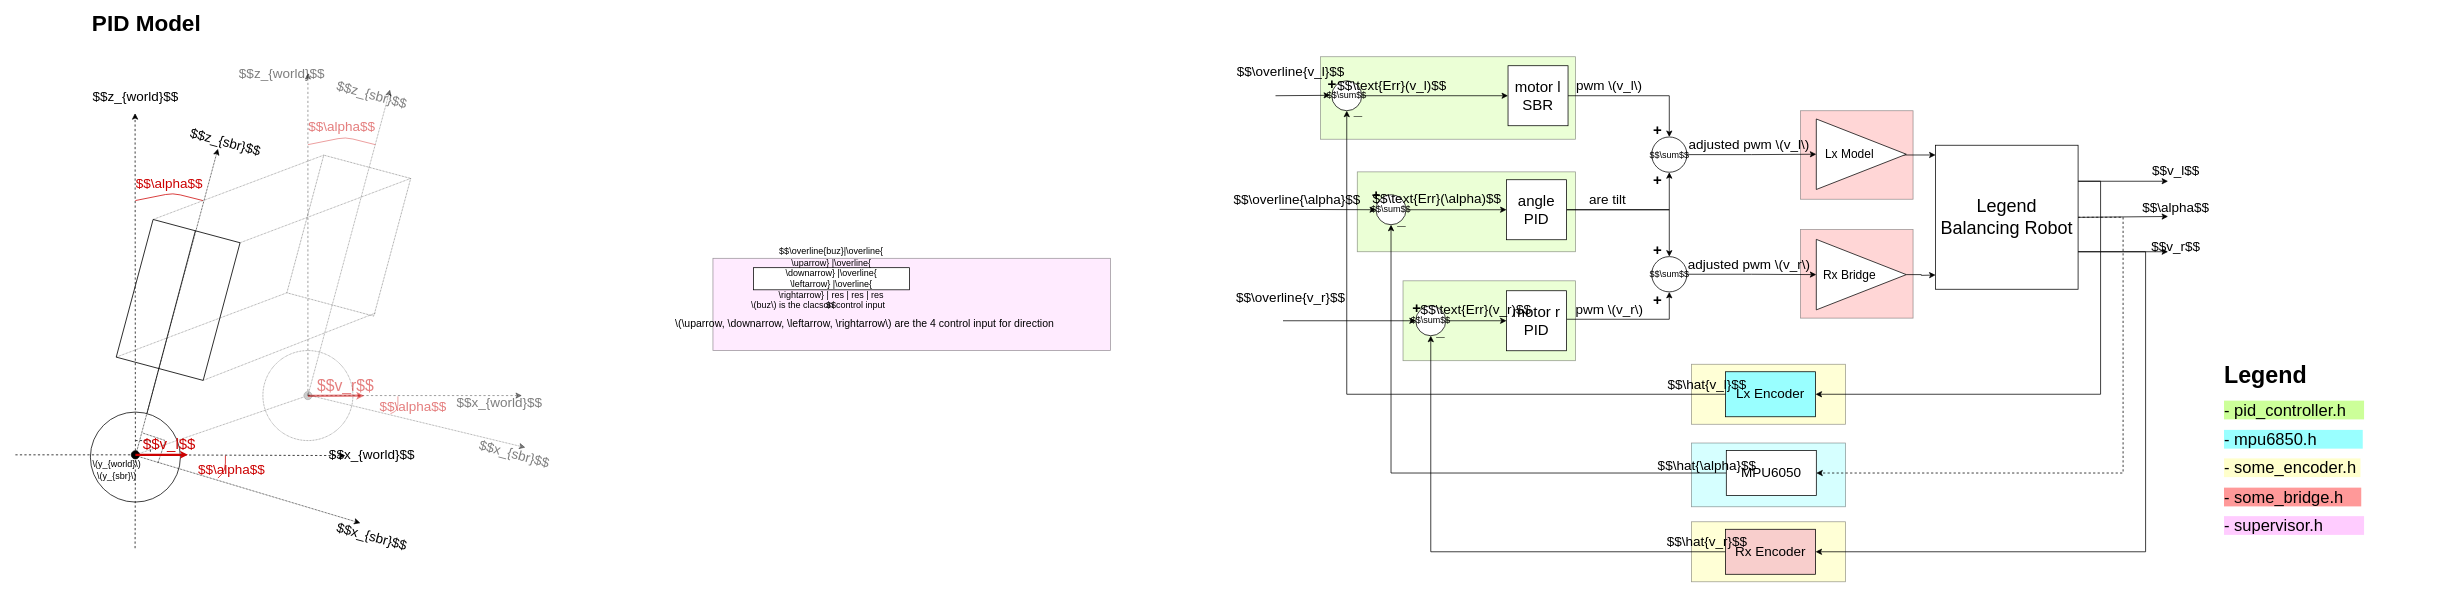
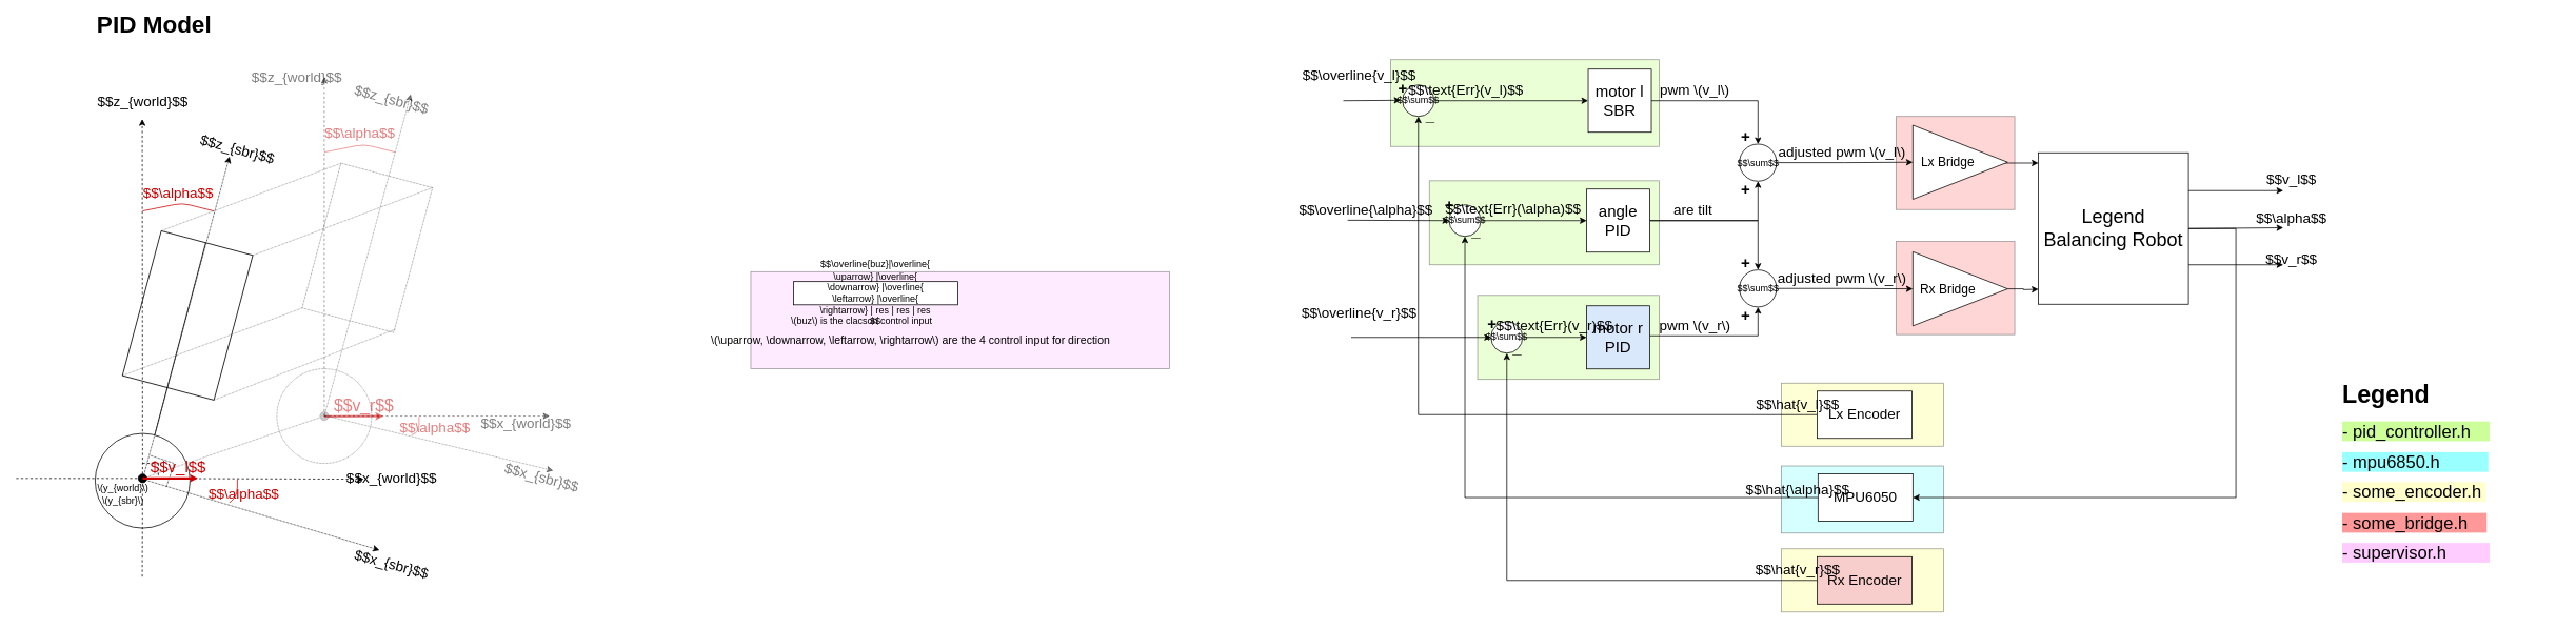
- <mxCell id="44" value="&lt;font style=&quot;font-size: 16px&quot;&gt;Lx Model&amp;nbsp; &amp;nbsp; &amp;nbsp; &amp;nbsp;&lt;/font&gt;" style="triangle;whiteSpace=wrap;html=1;" parent="1" vertex="1"><mxGeometry x="2421" y="158" width="120" height="94" as="geometry" /></mxCell>
+ <mxCell id="44" value="&lt;font style=&quot;font-size: 16px&quot;&gt;Lx Bridge&amp;nbsp; &amp;nbsp; &amp;nbsp; &amp;nbsp;&lt;/font&gt;" style="triangle;whiteSpace=wrap;html=1;" parent="1" vertex="1"><mxGeometry x="2421" y="158" width="120" height="94" as="geometry" /></mxCell>
- <mxCell id="19" value="&lt;font style=&quot;font-size: 20px&quot;&gt;motor r&lt;br&gt;PID&lt;br&gt;&lt;/font&gt;" style="whiteSpace=wrap;html=1;aspect=fixed;" parent="1" vertex="1"><mxGeometry x="2008" y="387" width="80" height="80" as="geometry" /></mxCell>
+ <mxCell id="19" value="&lt;font style=&quot;font-size: 20px&quot;&gt;motor r&lt;br&gt;PID&lt;br&gt;&lt;/font&gt;" style="whiteSpace=wrap;html=1;aspect=fixed;fillColor=#dae8fc;" parent="1" vertex="1"><mxGeometry x="2008" y="387" width="80" height="80" as="geometry" /></mxCell>
- <mxCell id="61" value="&lt;font style=&quot;font-size: 18px&quot;&gt;Lx Encoder&lt;/font&gt;" style="rounded=0;whiteSpace=wrap;html=1;fillColor=#99ffff;" parent="1" vertex="1"><mxGeometry x="2300" y="495" width="120" height="60" as="geometry" /></mxCell>
+ <mxCell id="61" value="&lt;font style=&quot;font-size: 18px&quot;&gt;Lx Encoder&lt;/font&gt;" style="rounded=0;whiteSpace=wrap;html=1;" parent="1" vertex="1"><mxGeometry x="2300" y="495" width="120" height="60" as="geometry" /></mxCell>
- <mxCell id="49" style="edgeStyle=orthogonalEdgeStyle;rounded=0;orthogonalLoop=1;jettySize=auto;html=1;exitX=1;exitY=0.25;exitDx=0;exitDy=0;" parent="1" source="52" target="61" edge="1"><mxGeometry relative="1" as="geometry"><mxPoint x="2430" y="605" as="targetPoint" /><Array as="points"><mxPoint x="2800" y="241" /><mxPoint x="2800" y="525" /></Array></mxGeometry></mxCell>
- <mxCell id="50" style="edgeStyle=orthogonalEdgeStyle;rounded=0;orthogonalLoop=1;jettySize=auto;html=1;dashed=1;" parent="1" source="52" target="57" edge="1"><mxGeometry relative="1" as="geometry"><Array as="points"><mxPoint x="2830" y="289" /><mxPoint x="2830" y="630" /></Array></mxGeometry></mxCell>
+ <mxCell id="50" style="edgeStyle=orthogonalEdgeStyle;rounded=0;orthogonalLoop=1;jettySize=auto;html=1;" parent="1" source="52" target="57" edge="1"><mxGeometry relative="1" as="geometry"><Array as="points"><mxPoint x="2830" y="289" /><mxPoint x="2830" y="630" /></Array></mxGeometry></mxCell>
- <mxCell id="51" style="edgeStyle=orthogonalEdgeStyle;rounded=0;orthogonalLoop=1;jettySize=auto;html=1;" parent="1" source="52" target="65" edge="1"><mxGeometry relative="1" as="geometry"><Array as="points"><mxPoint x="2860" y="335" /><mxPoint x="2860" y="735" /></Array></mxGeometry></mxCell>
